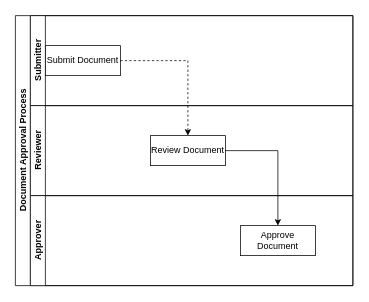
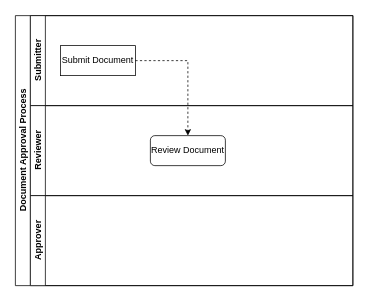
- <mxCell id="4" value="Submit Document" style="rounded=0;whiteSpace=wrap;html=1;fontFamily=Helvetica;fontSize=12;fontColor=#000000;align=center;" parent="3" vertex="1"><mxGeometry x="20" y="40" width="100" height="40" as="geometry" /></mxCell>
+ <mxCell id="4" value="Submit Document" style="rounded=0;whiteSpace=wrap;html=1;fontFamily=Helvetica;fontSize=12;fontColor=#000000;align=center;" parent="3" vertex="1"><mxGeometry x="40" y="40" width="100" height="40" as="geometry" /></mxCell>
- <mxCell id="6" value="Review Document" style="rounded=0;whiteSpace=wrap;html=1;fontFamily=Helvetica;fontSize=12;fontColor=#000000;align=center;" parent="5" vertex="1"><mxGeometry x="160" y="40" width="100" height="40" as="geometry" /></mxCell>
+ <mxCell id="6" value="Review Document" style="whiteSpace=wrap;html=1;fontFamily=Helvetica;fontSize=12;fontColor=#000000;align=center;rounded=1;" parent="5" vertex="1"><mxGeometry x="160" y="40" width="100" height="40" as="geometry" /></mxCell>
- <mxCell id="10" style="edgeStyle=orthogonalEdgeStyle;rounded=0;orthogonalLoop=1;jettySize=auto;html=1;endArrow=classic;endFill=1;" parent="2" source="6" target="8" edge="1"><mxGeometry relative="1" as="geometry" /></mxCell>
- <mxCell id="8" value="Approve Document" style="rounded=0;whiteSpace=wrap;html=1;fontFamily=Helvetica;fontSize=12;fontColor=#000000;align=center;" parent="7" vertex="1"><mxGeometry x="280" y="40" width="100" height="40" as="geometry" /></mxCell>
